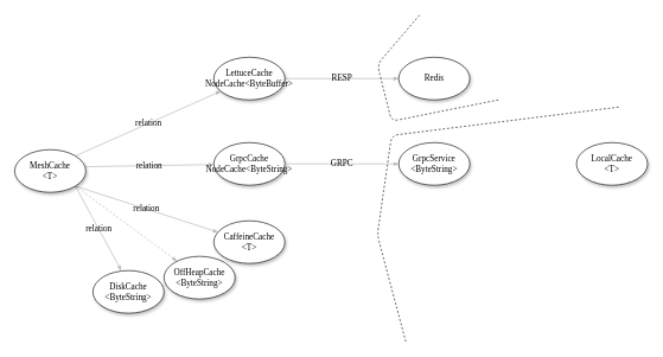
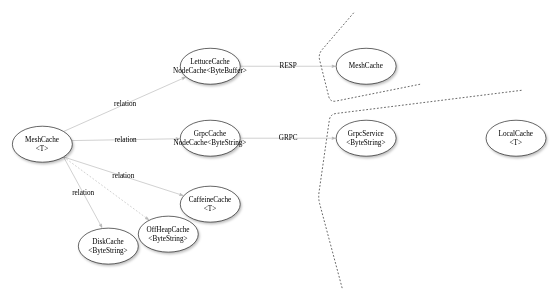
- <mxCell id="9" value="Redis" style="ellipse;whiteSpace=wrap;html=1;rounded=0;shadow=1;comic=0;labelBackgroundColor=none;strokeWidth=1;fontFamily=Verdana;fontSize=12;align=center;" vertex="1" parent="1"><mxGeometry x="560" y="80" width="100" height="60" as="geometry" /></mxCell>
+ <mxCell id="9" value="MeshCache" style="ellipse;whiteSpace=wrap;html=1;rounded=0;shadow=1;comic=0;labelBackgroundColor=none;strokeWidth=1;fontFamily=Verdana;fontSize=12;align=center;" vertex="1" parent="1"><mxGeometry x="560" y="80" width="100" height="60" as="geometry" /></mxCell>
